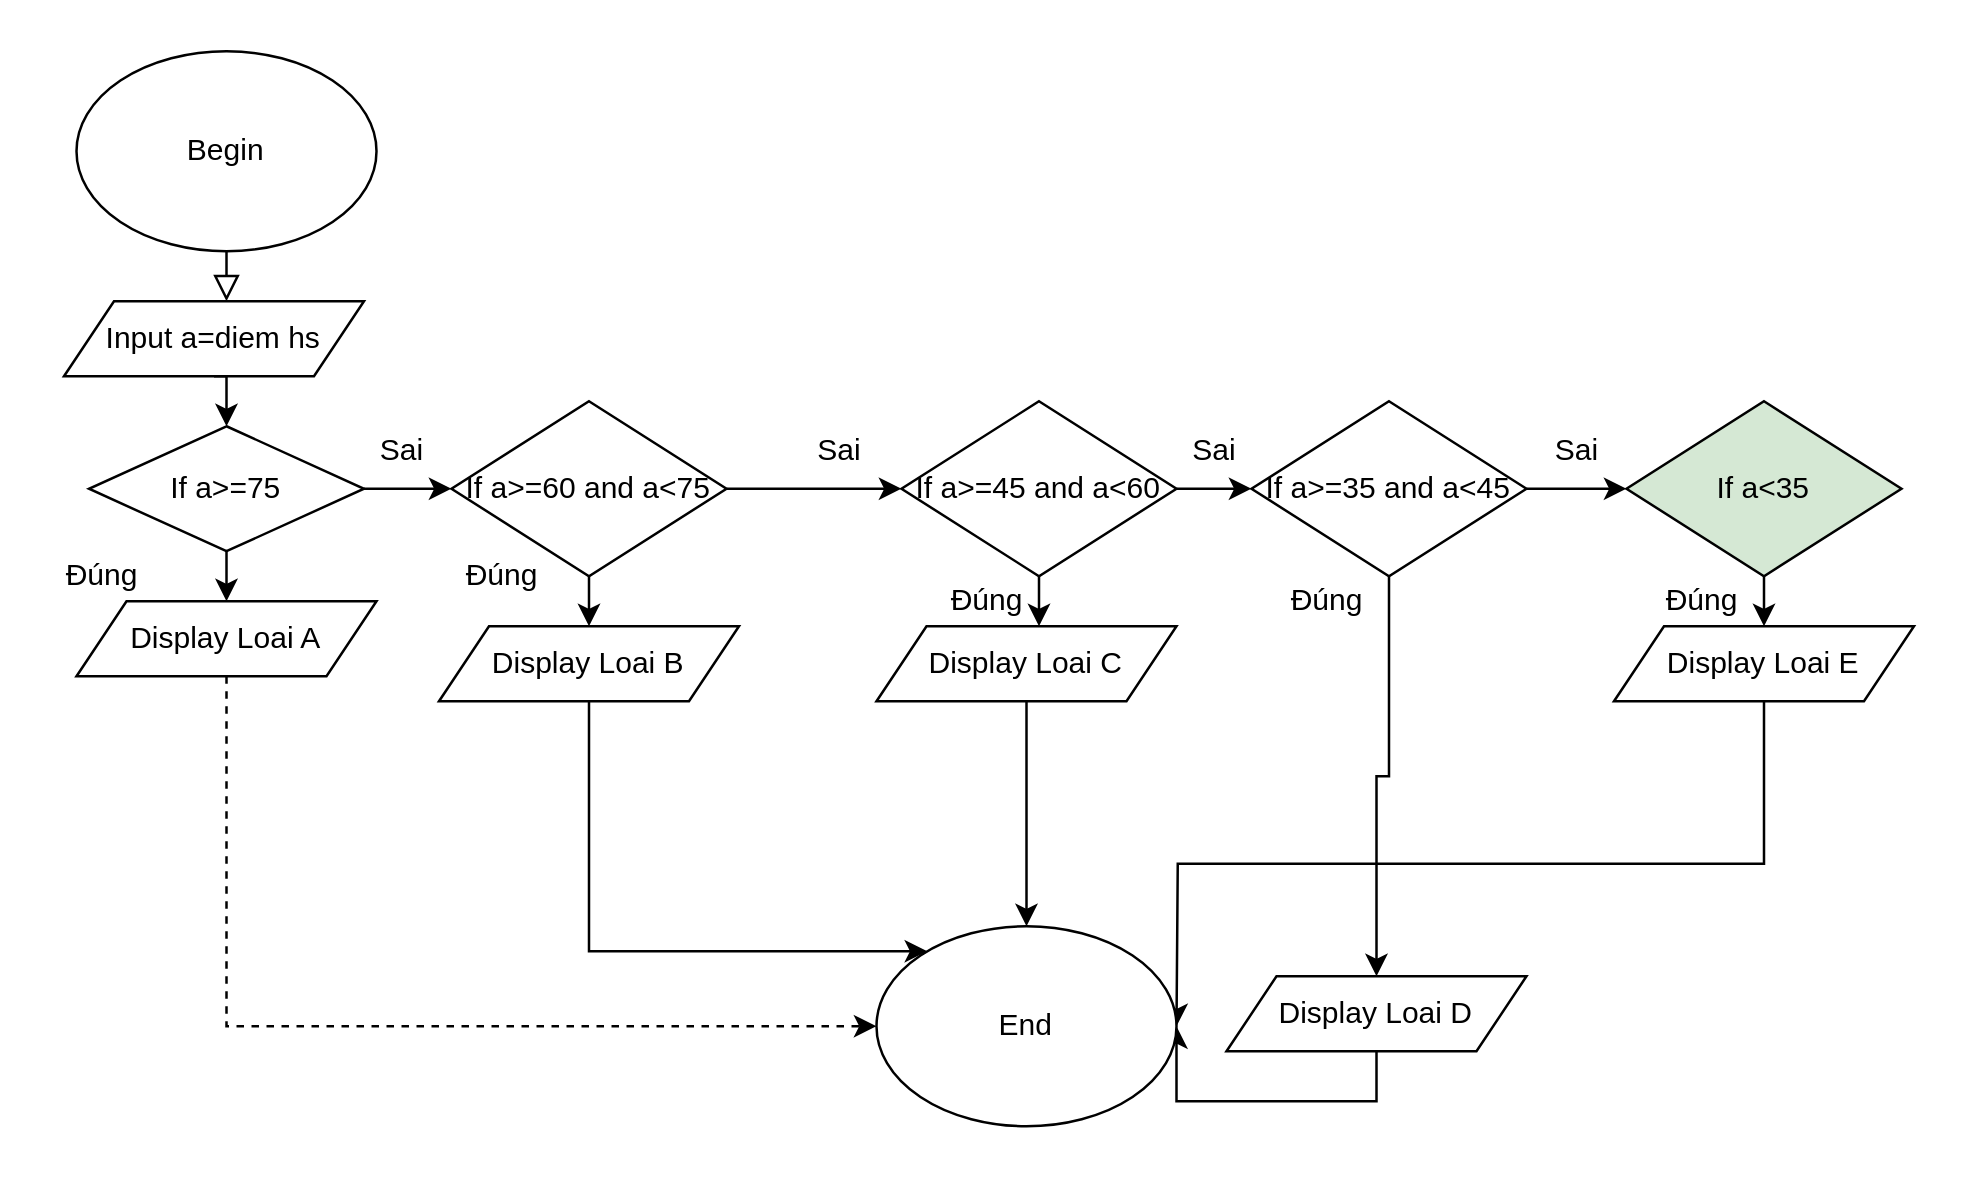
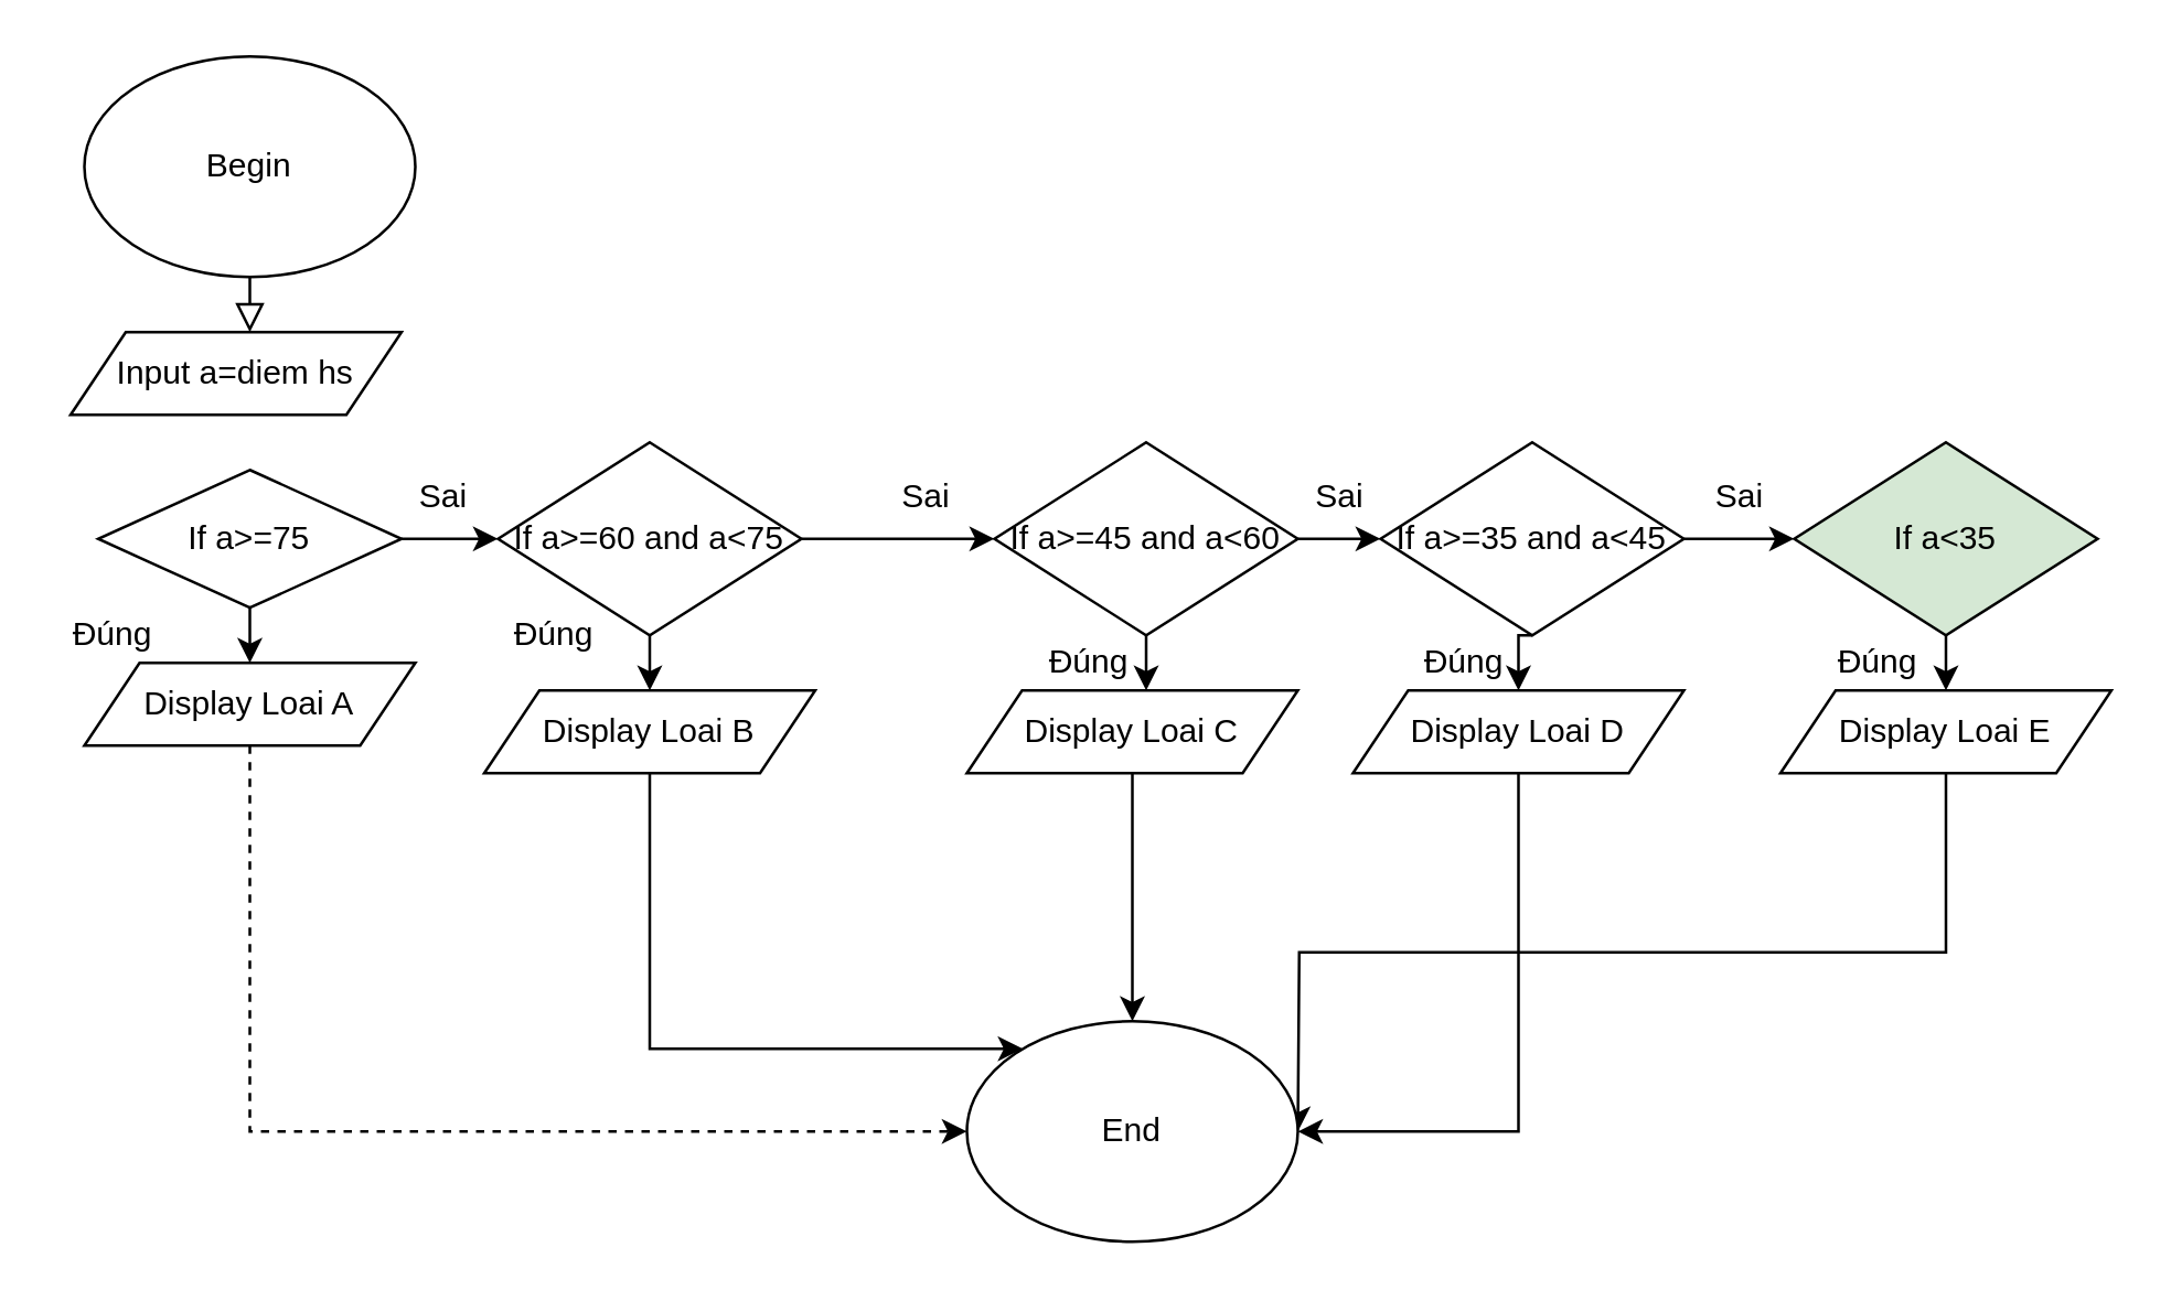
- <mxCell id="9" style="edgeStyle=orthogonalEdgeStyle;rounded=0;orthogonalLoop=1;jettySize=auto;html=1;exitX=0.5;exitY=1;exitDx=0;exitDy=0;entryX=0.5;entryY=0;entryDx=0;entryDy=0;" edge="1" parent="1" source="10" target="8"><mxGeometry relative="1" as="geometry" /></mxCell>
- <mxCell id="27" value="Display Loai D" style="shape=parallelogram;perimeter=parallelogramPerimeter;whiteSpace=wrap;html=1;fixedSize=1;" vertex="1" parent="1"><mxGeometry x="490" y="390" width="120" height="30" as="geometry" /></mxCell>
+ <mxCell id="27" value="Display Loai D" style="shape=parallelogram;perimeter=parallelogramPerimeter;whiteSpace=wrap;html=1;fixedSize=1;" vertex="1" parent="1"><mxGeometry x="490" y="250" width="120" height="30" as="geometry" /></mxCell>
